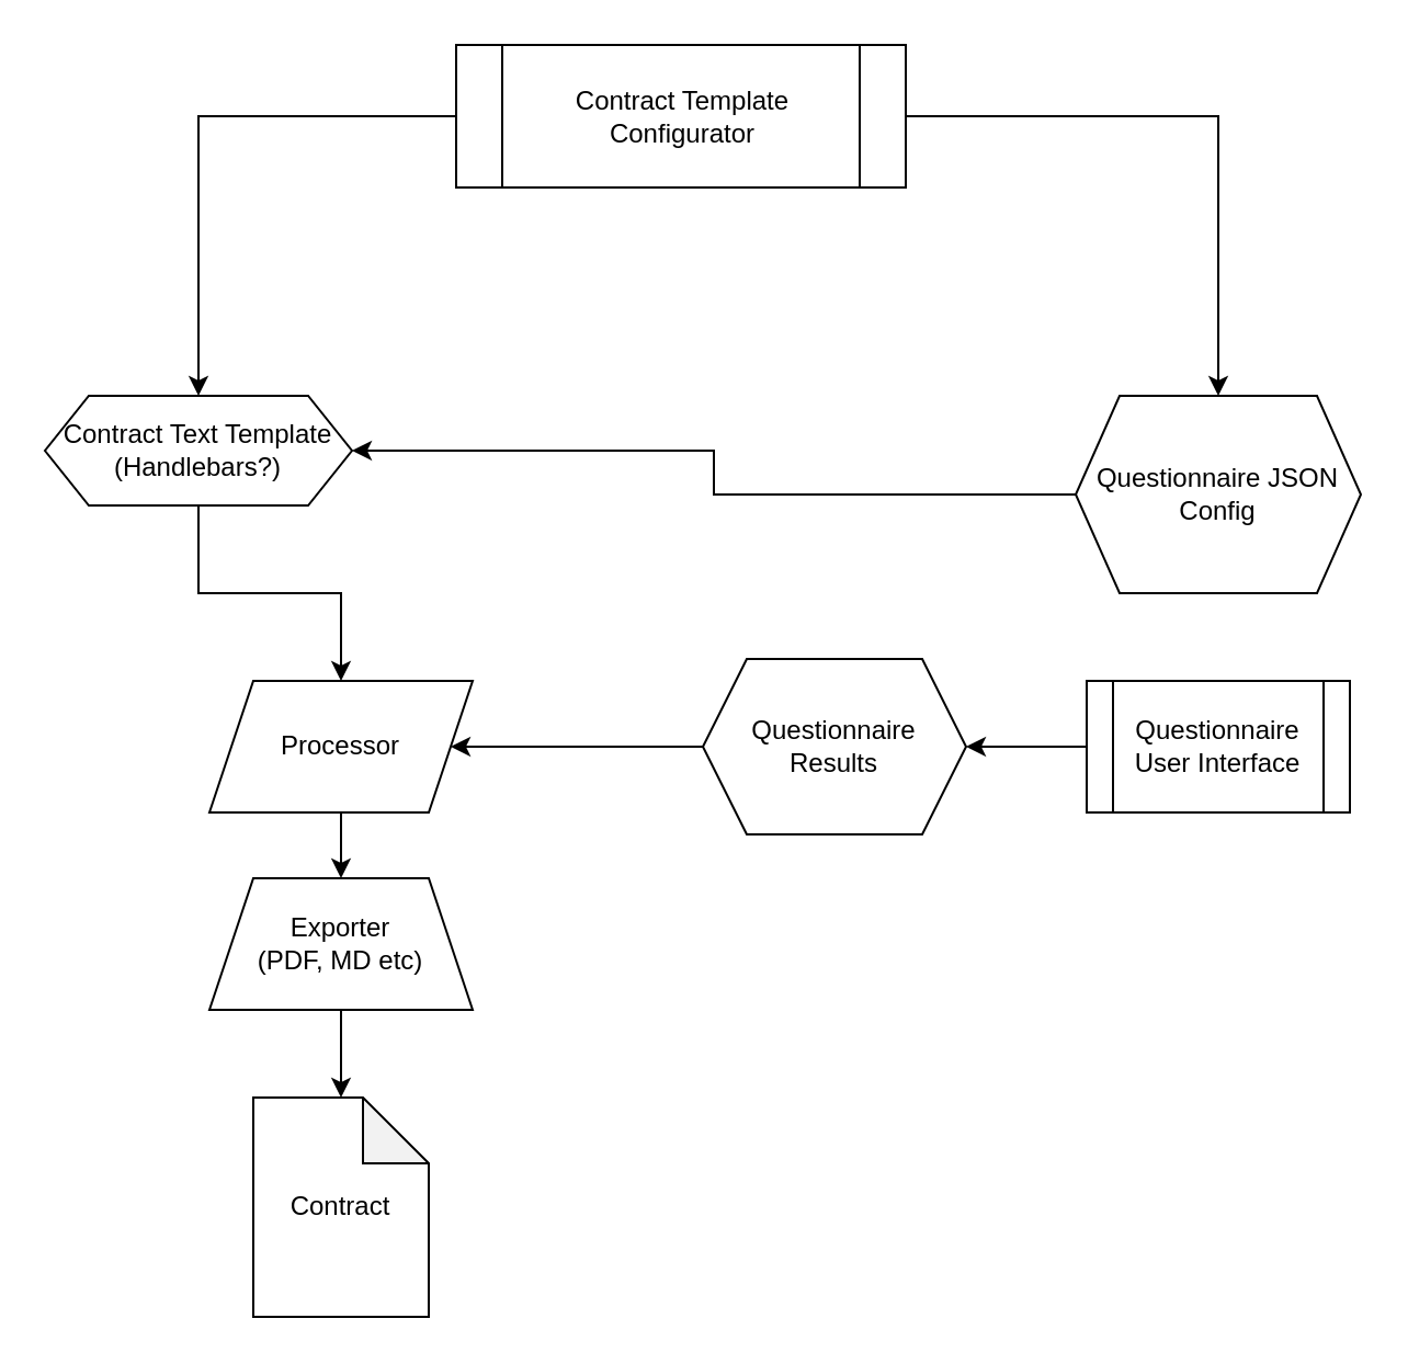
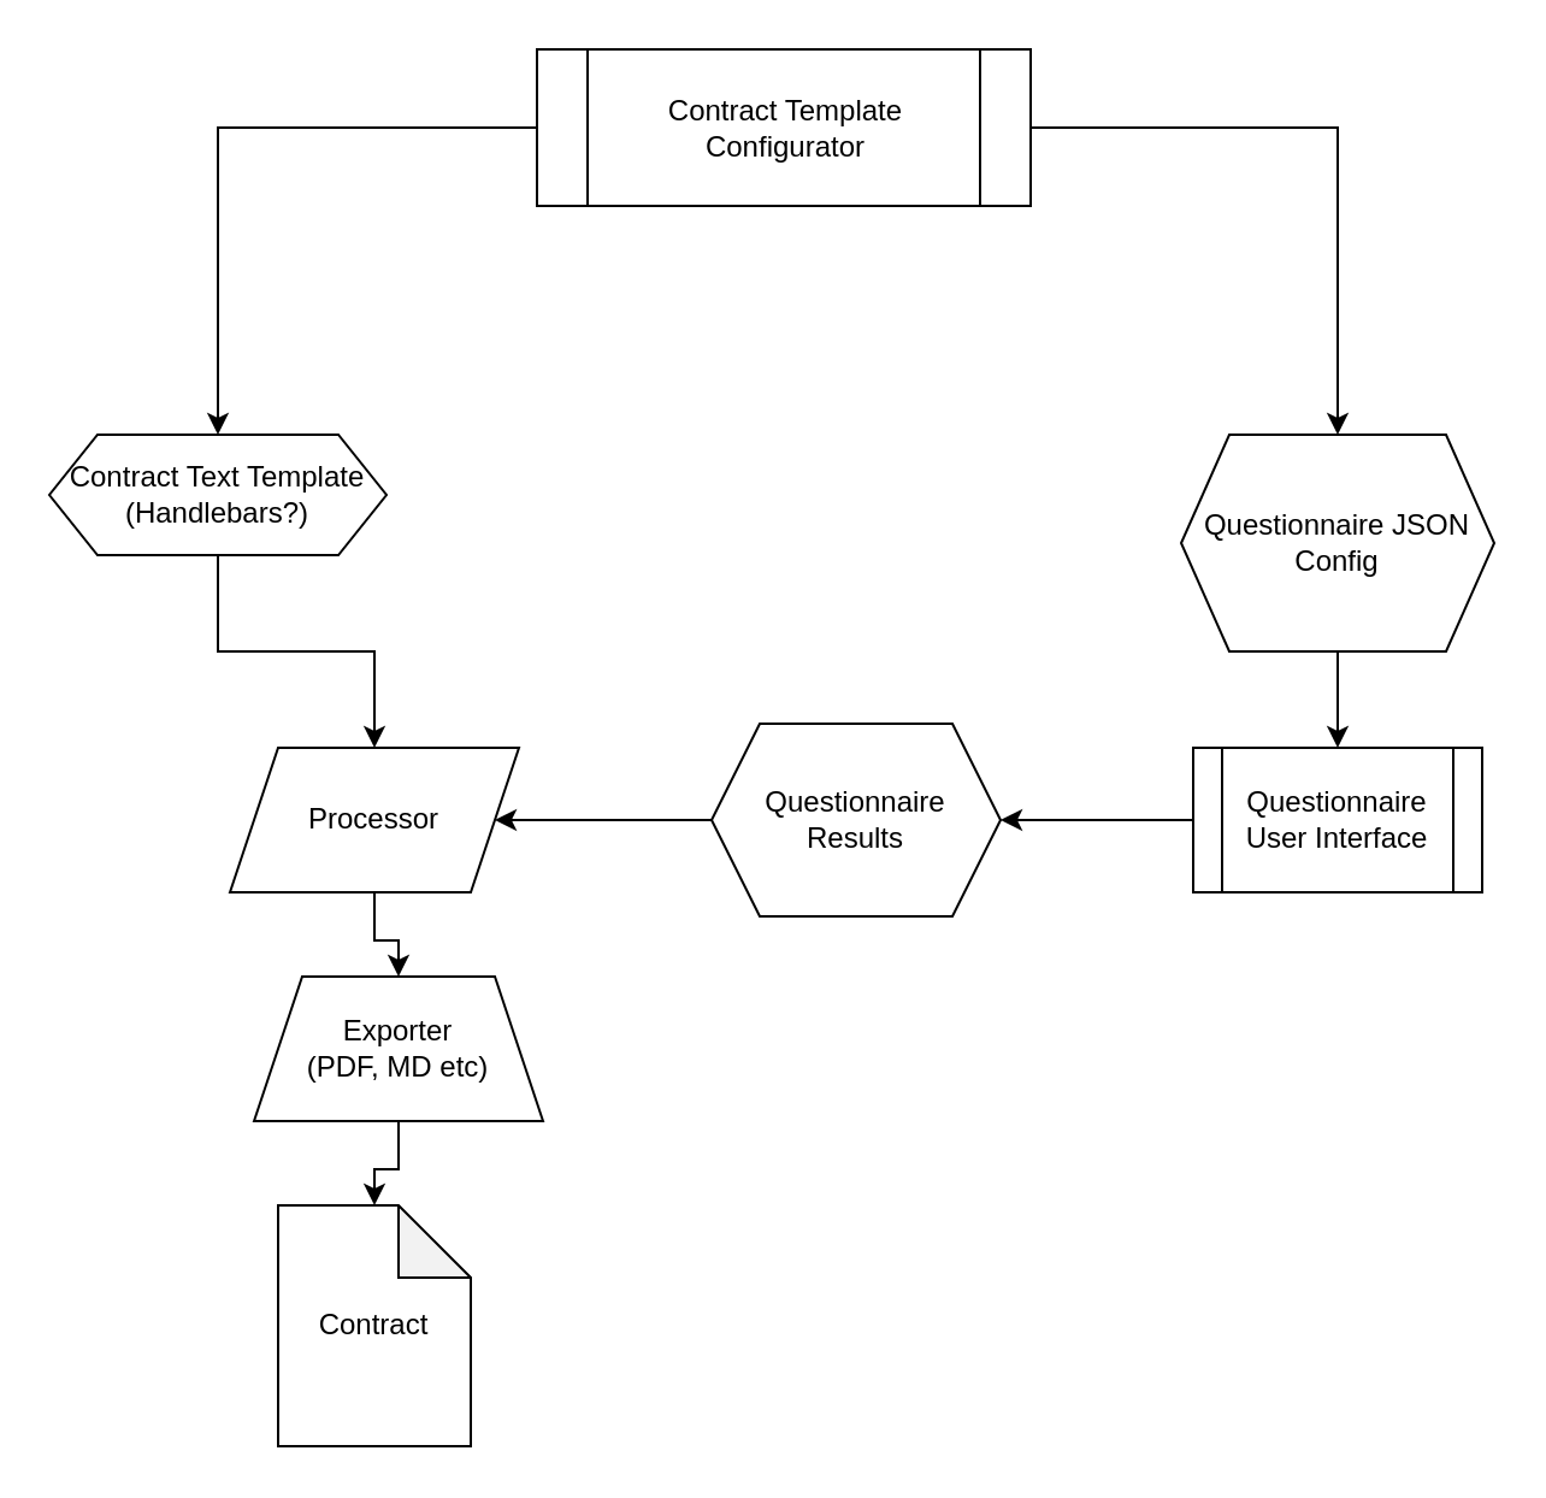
- <mxCell id="4" value="Contract Template Configurator" style="shape=process;whiteSpace=wrap;html=1;backgroundOutline=1;" vertex="1" parent="1"><mxGeometry x="207.5" y="20" width="205" height="65" as="geometry" /></mxCell>
+ <mxCell id="4" value="Contract Template Configurator" style="shape=process;whiteSpace=wrap;html=1;backgroundOutline=1;" vertex="1" parent="1"><mxGeometry x="222.5" y="20" width="205" height="65" as="geometry" /></mxCell>
- <mxCell id="5" value="" style="edgeStyle=orthogonalEdgeStyle;rounded=0;orthogonalLoop=1;jettySize=auto;html=1;" edge="1" parent="1" source="6" target="8"><mxGeometry relative="1" as="geometry" /></mxCell>
+ <mxCell id="5" value="" style="edgeStyle=orthogonalEdgeStyle;rounded=0;orthogonalLoop=1;jettySize=auto;html=1;" edge="1" parent="1" source="6" target="10"><mxGeometry relative="1" as="geometry" /></mxCell>
- <mxCell id="12" value="Questionnaire Results" style="shape=hexagon;perimeter=hexagonPerimeter2;whiteSpace=wrap;html=1;fixedSize=1;" vertex="1" parent="1"><mxGeometry x="320" y="300" width="120" height="80" as="geometry" /></mxCell>
+ <mxCell id="12" value="Questionnaire Results" style="shape=hexagon;perimeter=hexagonPerimeter2;whiteSpace=wrap;html=1;fixedSize=1;" vertex="1" parent="1"><mxGeometry x="295" y="300" width="120" height="80" as="geometry" /></mxCell>
- <mxCell id="17" value="Exporter&lt;br&gt;(PDF, MD etc)" style="shape=trapezoid;perimeter=trapezoidPerimeter;whiteSpace=wrap;html=1;fixedSize=1;" vertex="1" parent="1"><mxGeometry x="95" y="400" width="120" height="60" as="geometry" /></mxCell>
+ <mxCell id="17" value="Exporter&lt;br&gt;(PDF, MD etc)" style="shape=trapezoid;perimeter=trapezoidPerimeter;whiteSpace=wrap;html=1;fixedSize=1;" vertex="1" parent="1"><mxGeometry x="105" y="405" width="120" height="60" as="geometry" /></mxCell>
